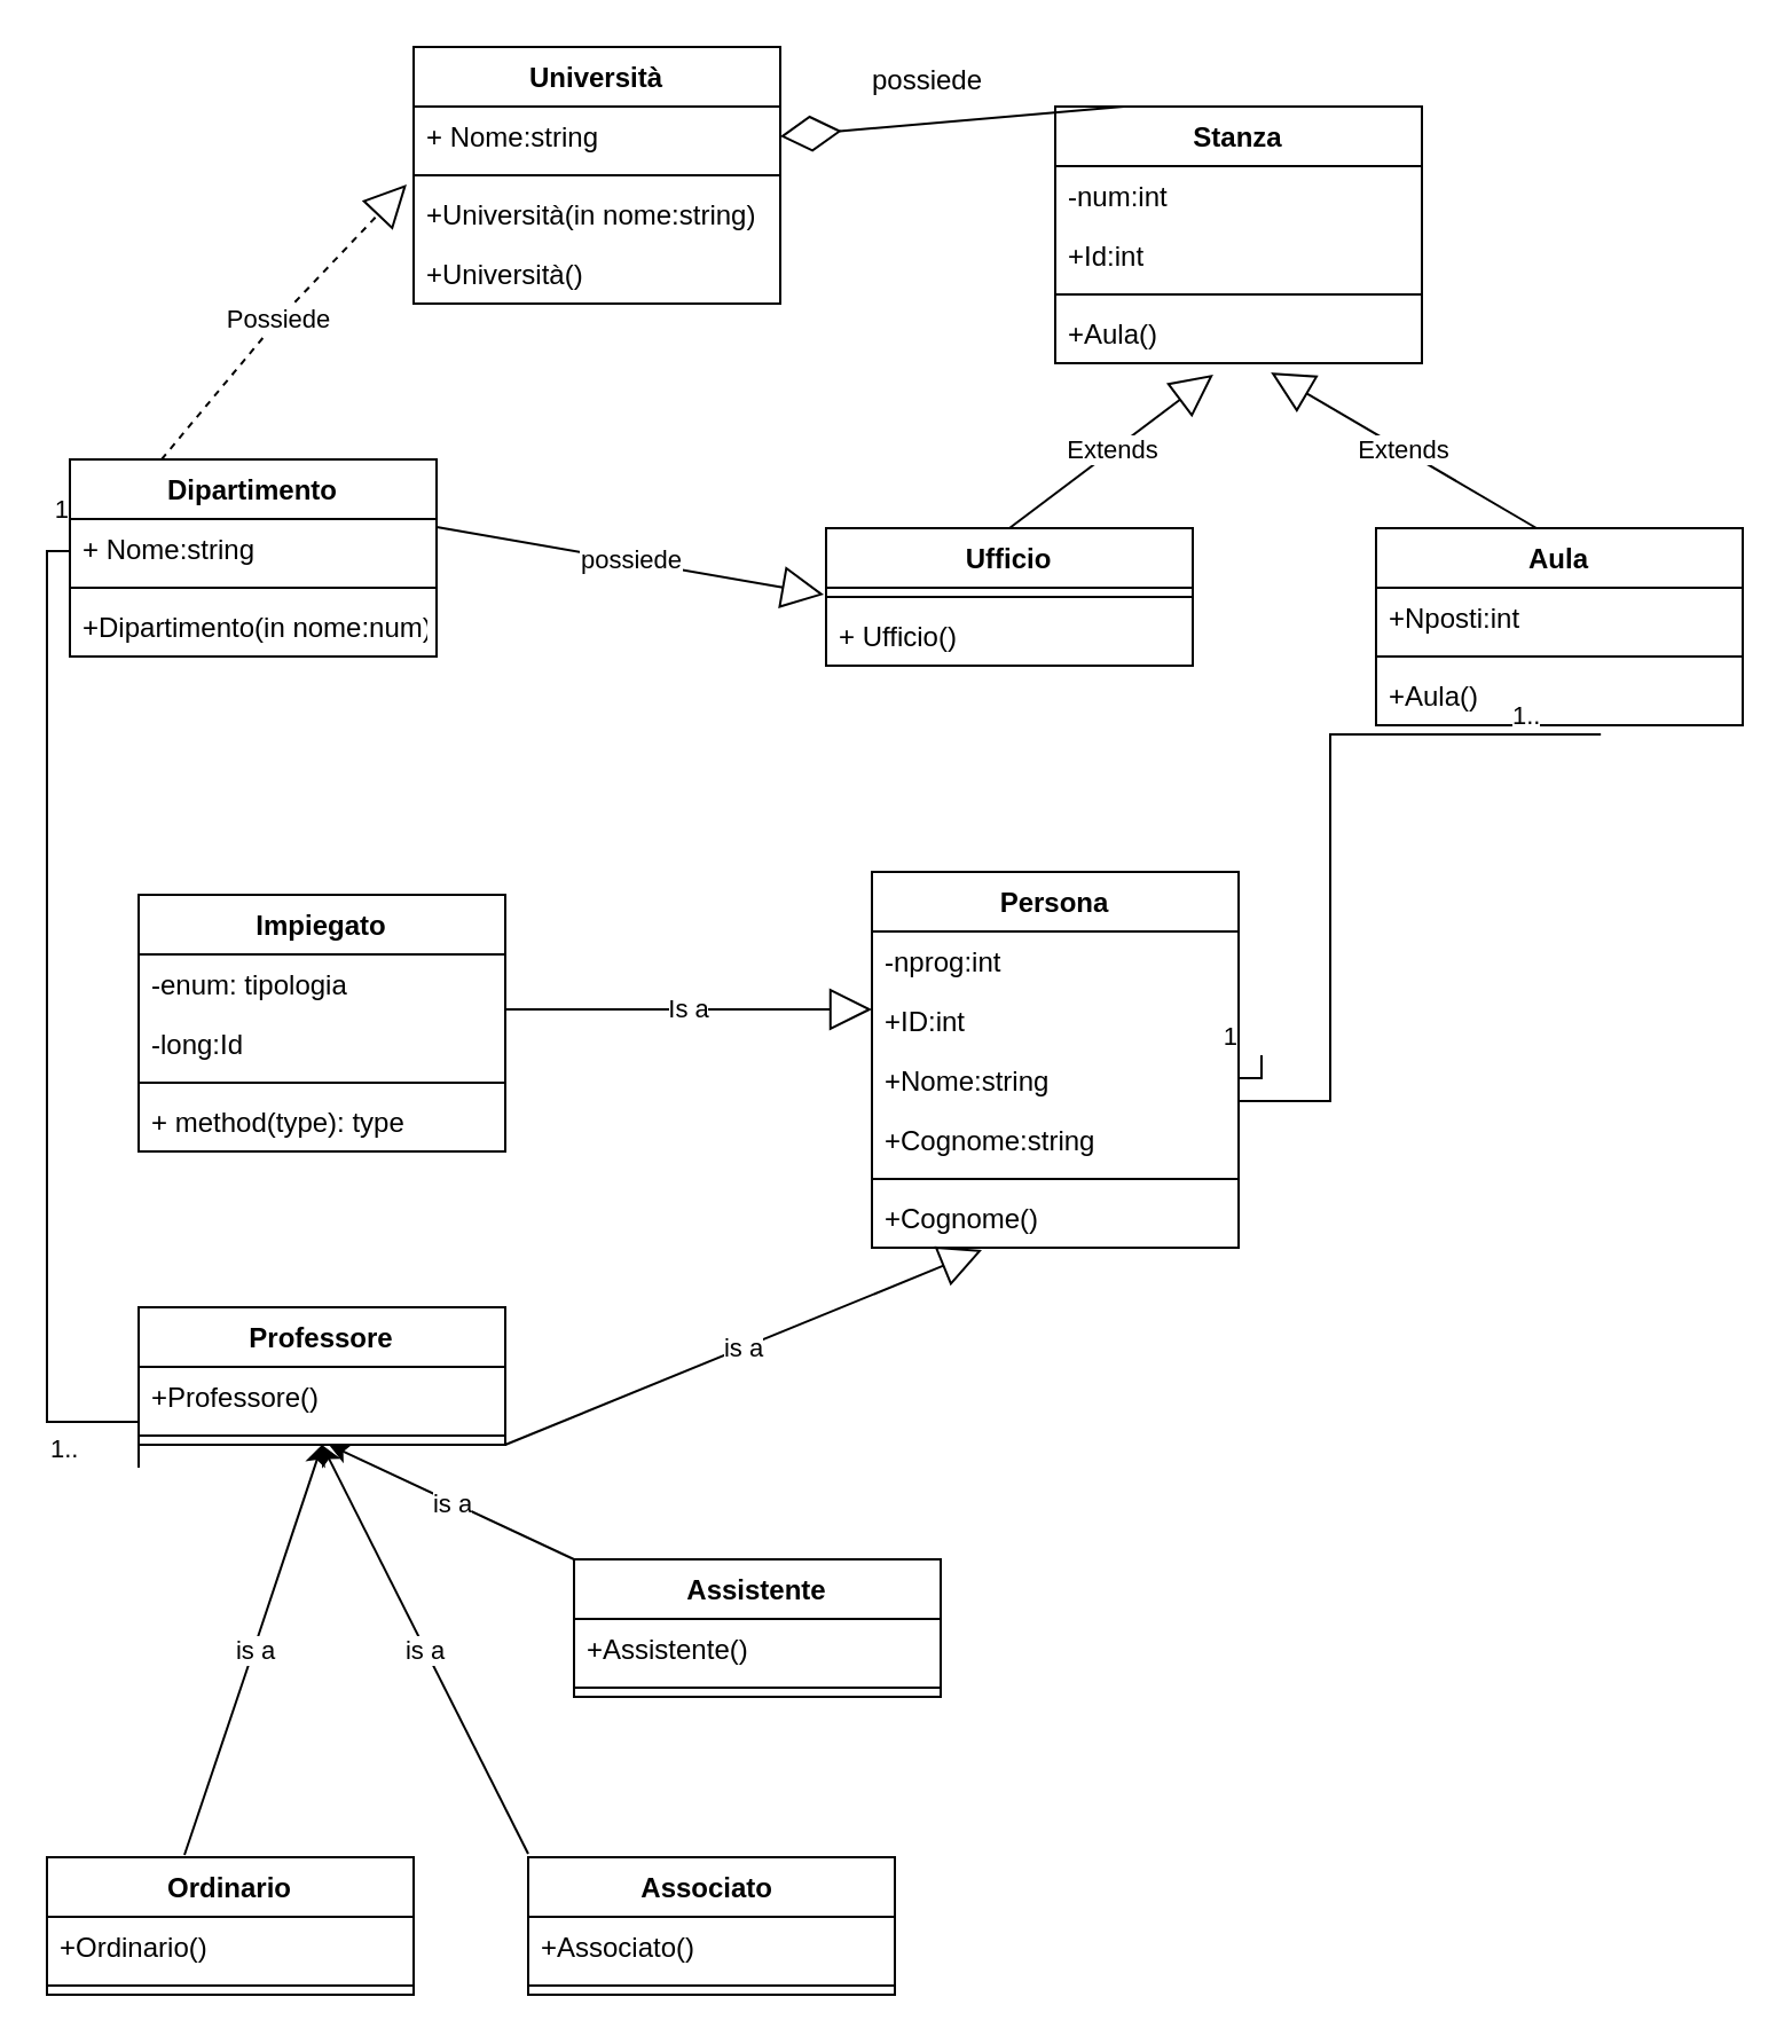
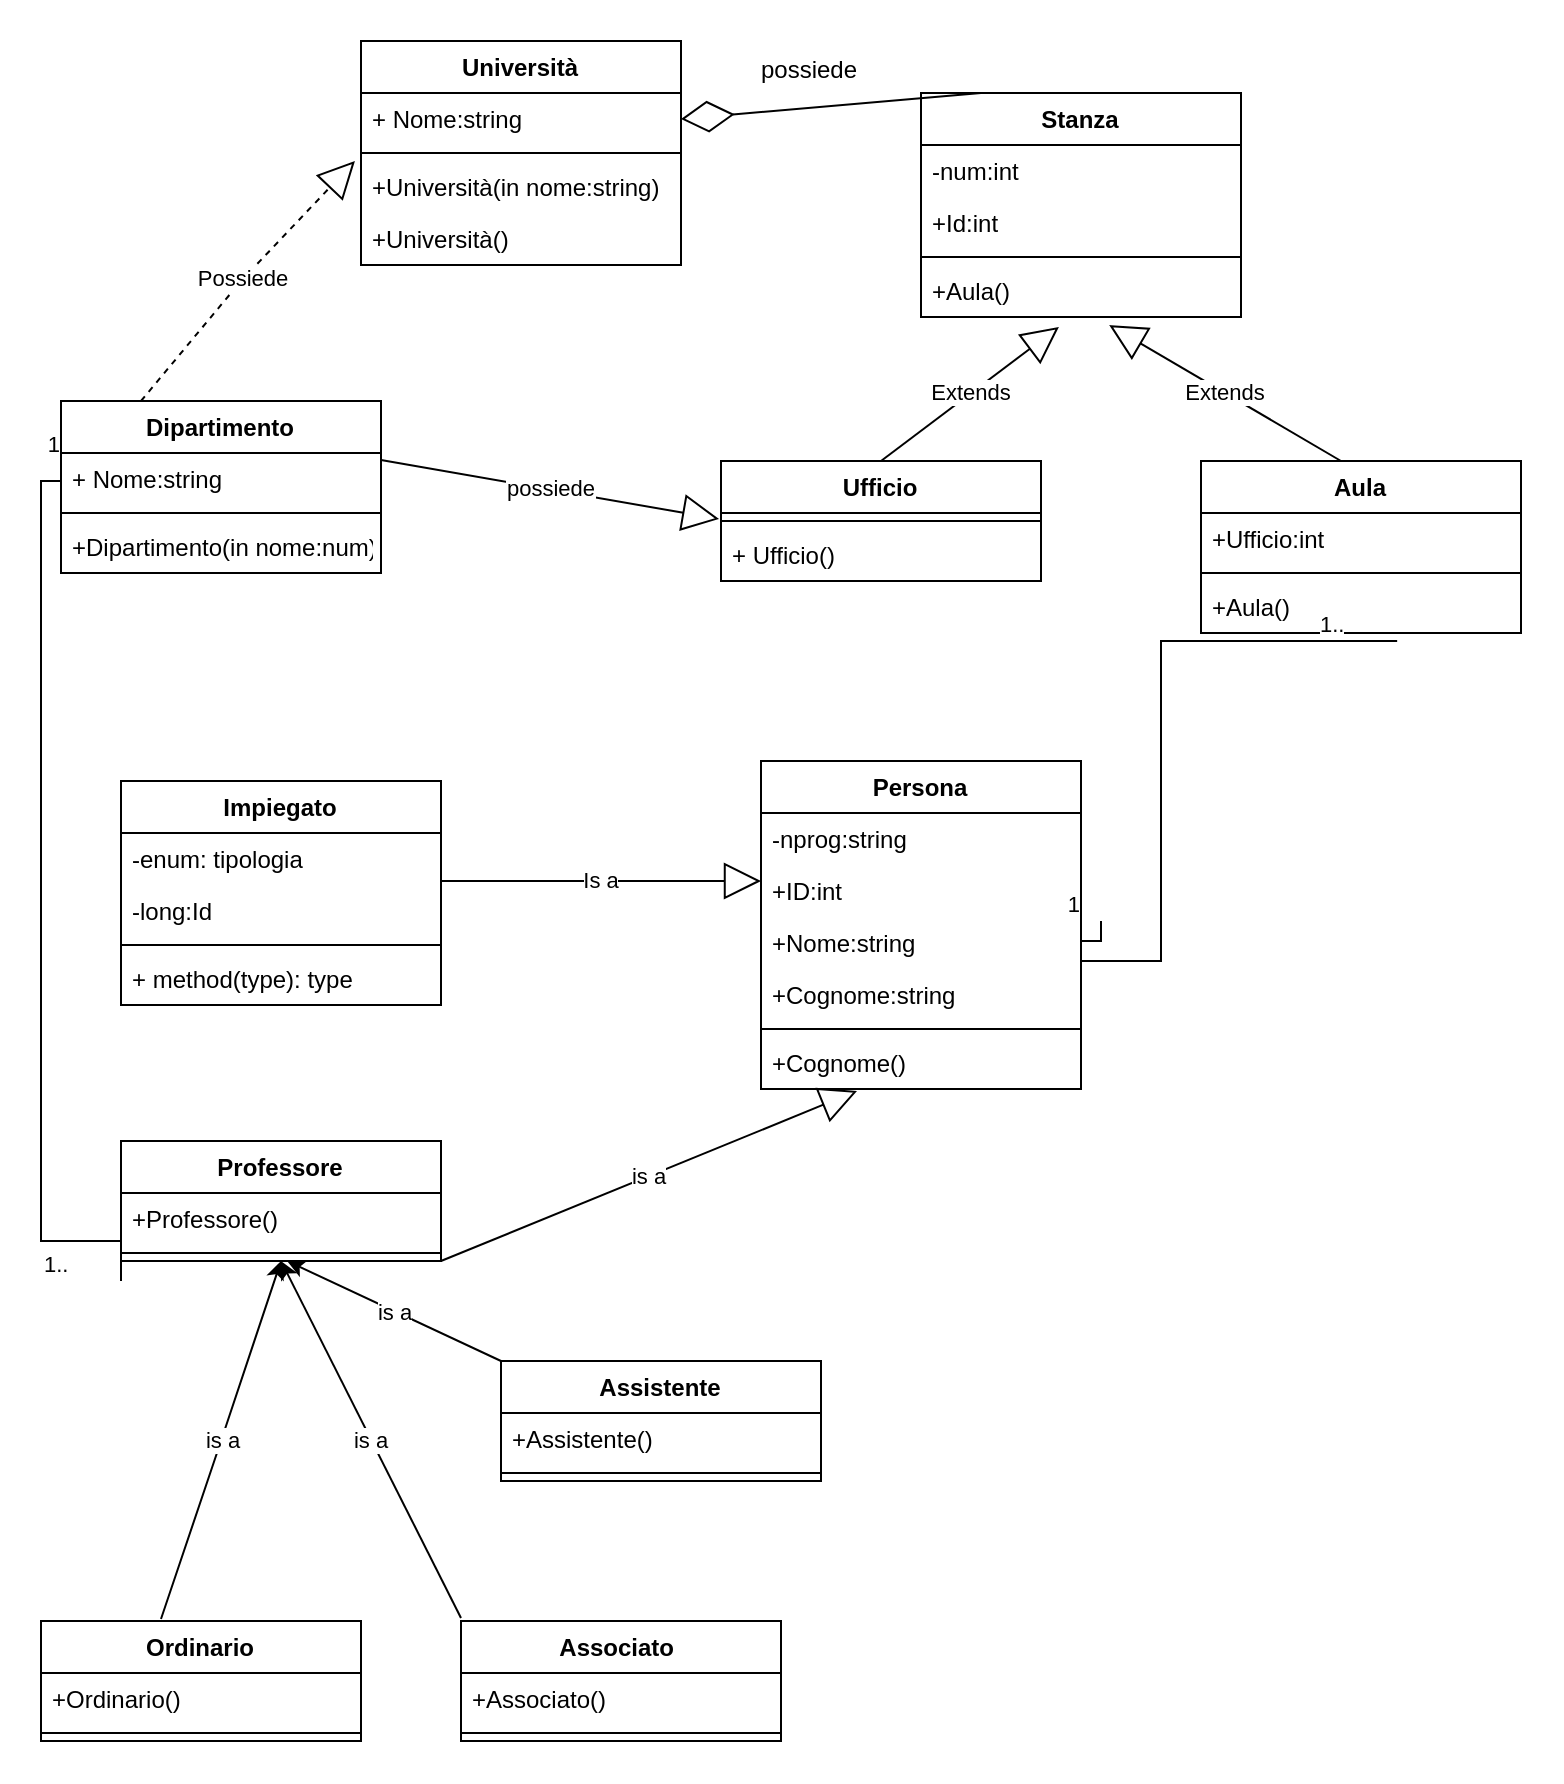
- <mxCell id="59" value="+Nposti:int&#10;" style="text;strokeColor=none;fillColor=none;align=left;verticalAlign=top;spacingLeft=4;spacingRight=4;overflow=hidden;rotatable=0;points=[[0,0.5],[1,0.5]];portConstraint=eastwest;" vertex="1" parent="58"><mxGeometry y="26" width="160" height="26" as="geometry" /></mxCell>
+ <mxCell id="59" value="+Ufficio:int&#10;" style="text;strokeColor=none;fillColor=none;align=left;verticalAlign=top;spacingLeft=4;spacingRight=4;overflow=hidden;rotatable=0;points=[[0,0.5],[1,0.5]];portConstraint=eastwest;" vertex="1" parent="58"><mxGeometry y="26" width="160" height="26" as="geometry" /></mxCell>
- <mxCell id="12" value="-nprog:int" style="text;strokeColor=none;fillColor=none;align=left;verticalAlign=top;spacingLeft=4;spacingRight=4;overflow=hidden;rotatable=0;points=[[0,0.5],[1,0.5]];portConstraint=eastwest;" parent="11" vertex="1"><mxGeometry y="26" width="160" height="26" as="geometry" /></mxCell>
+ <mxCell id="12" value="-nprog:string" style="text;strokeColor=none;fillColor=none;align=left;verticalAlign=top;spacingLeft=4;spacingRight=4;overflow=hidden;rotatable=0;points=[[0,0.5],[1,0.5]];portConstraint=eastwest;" parent="11" vertex="1"><mxGeometry y="26" width="160" height="26" as="geometry" /></mxCell>
